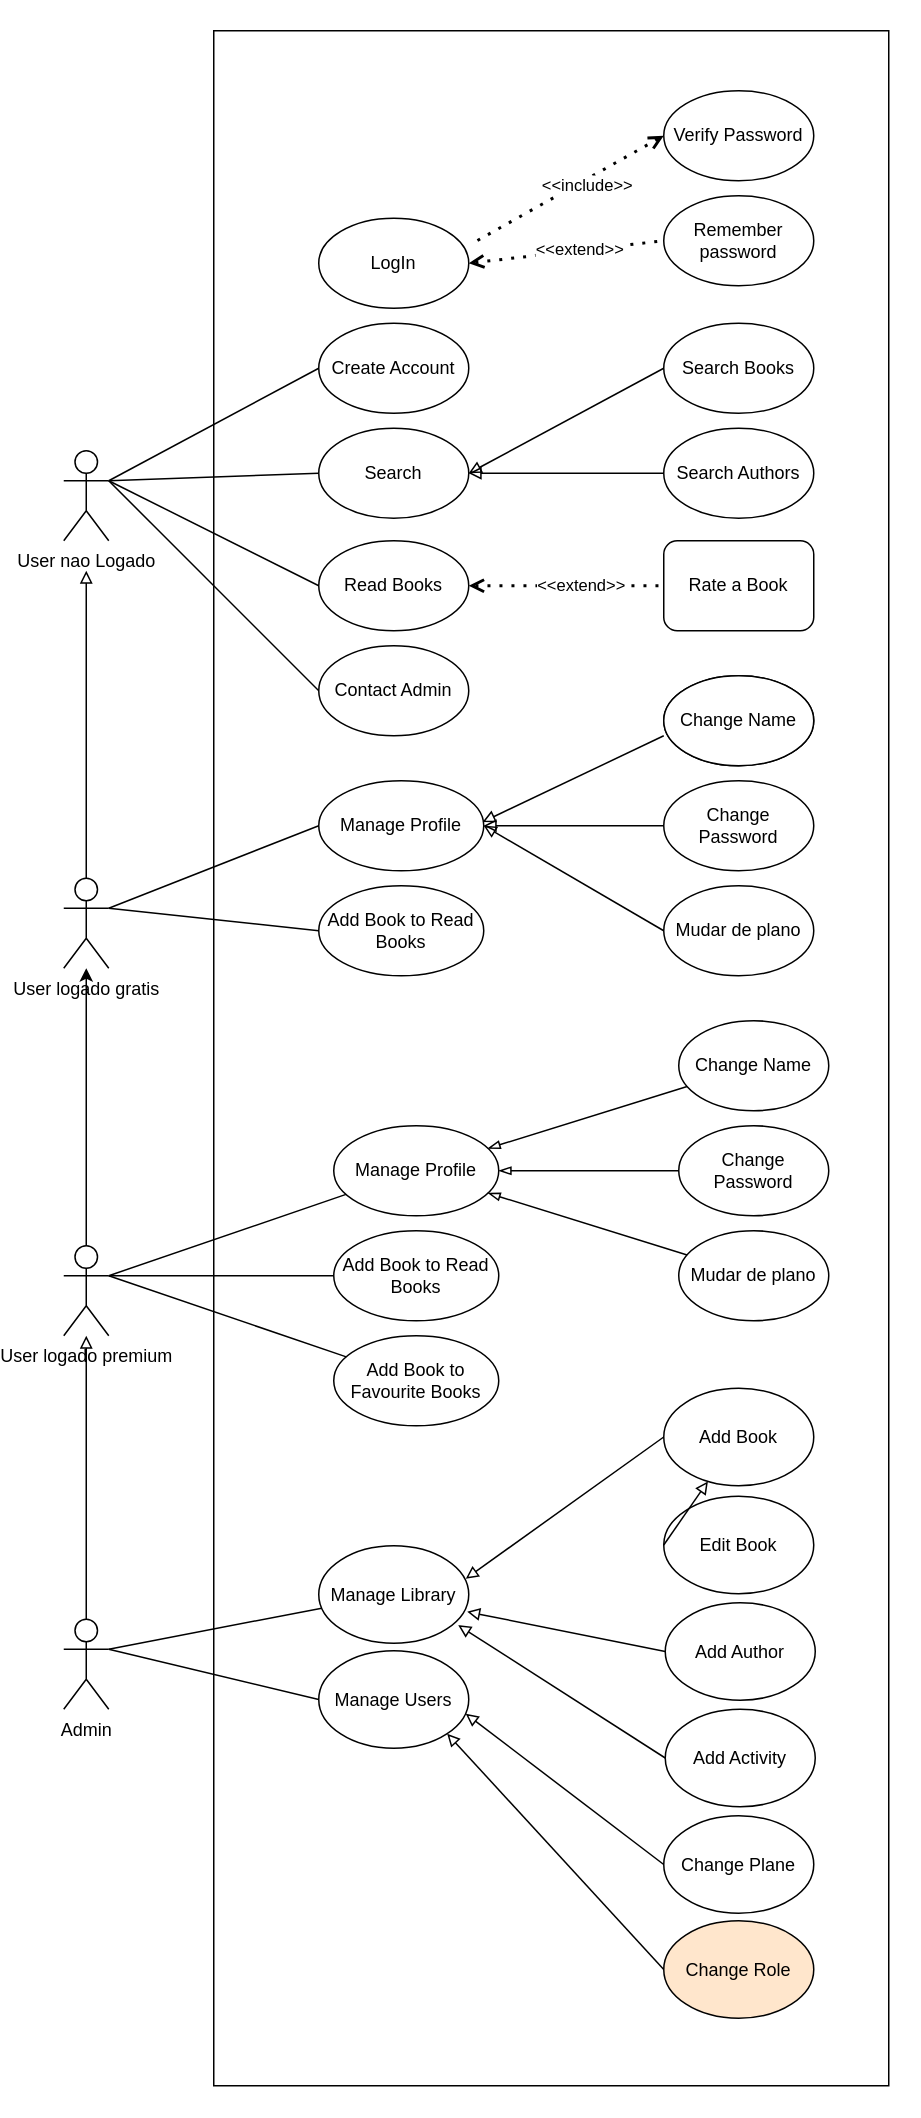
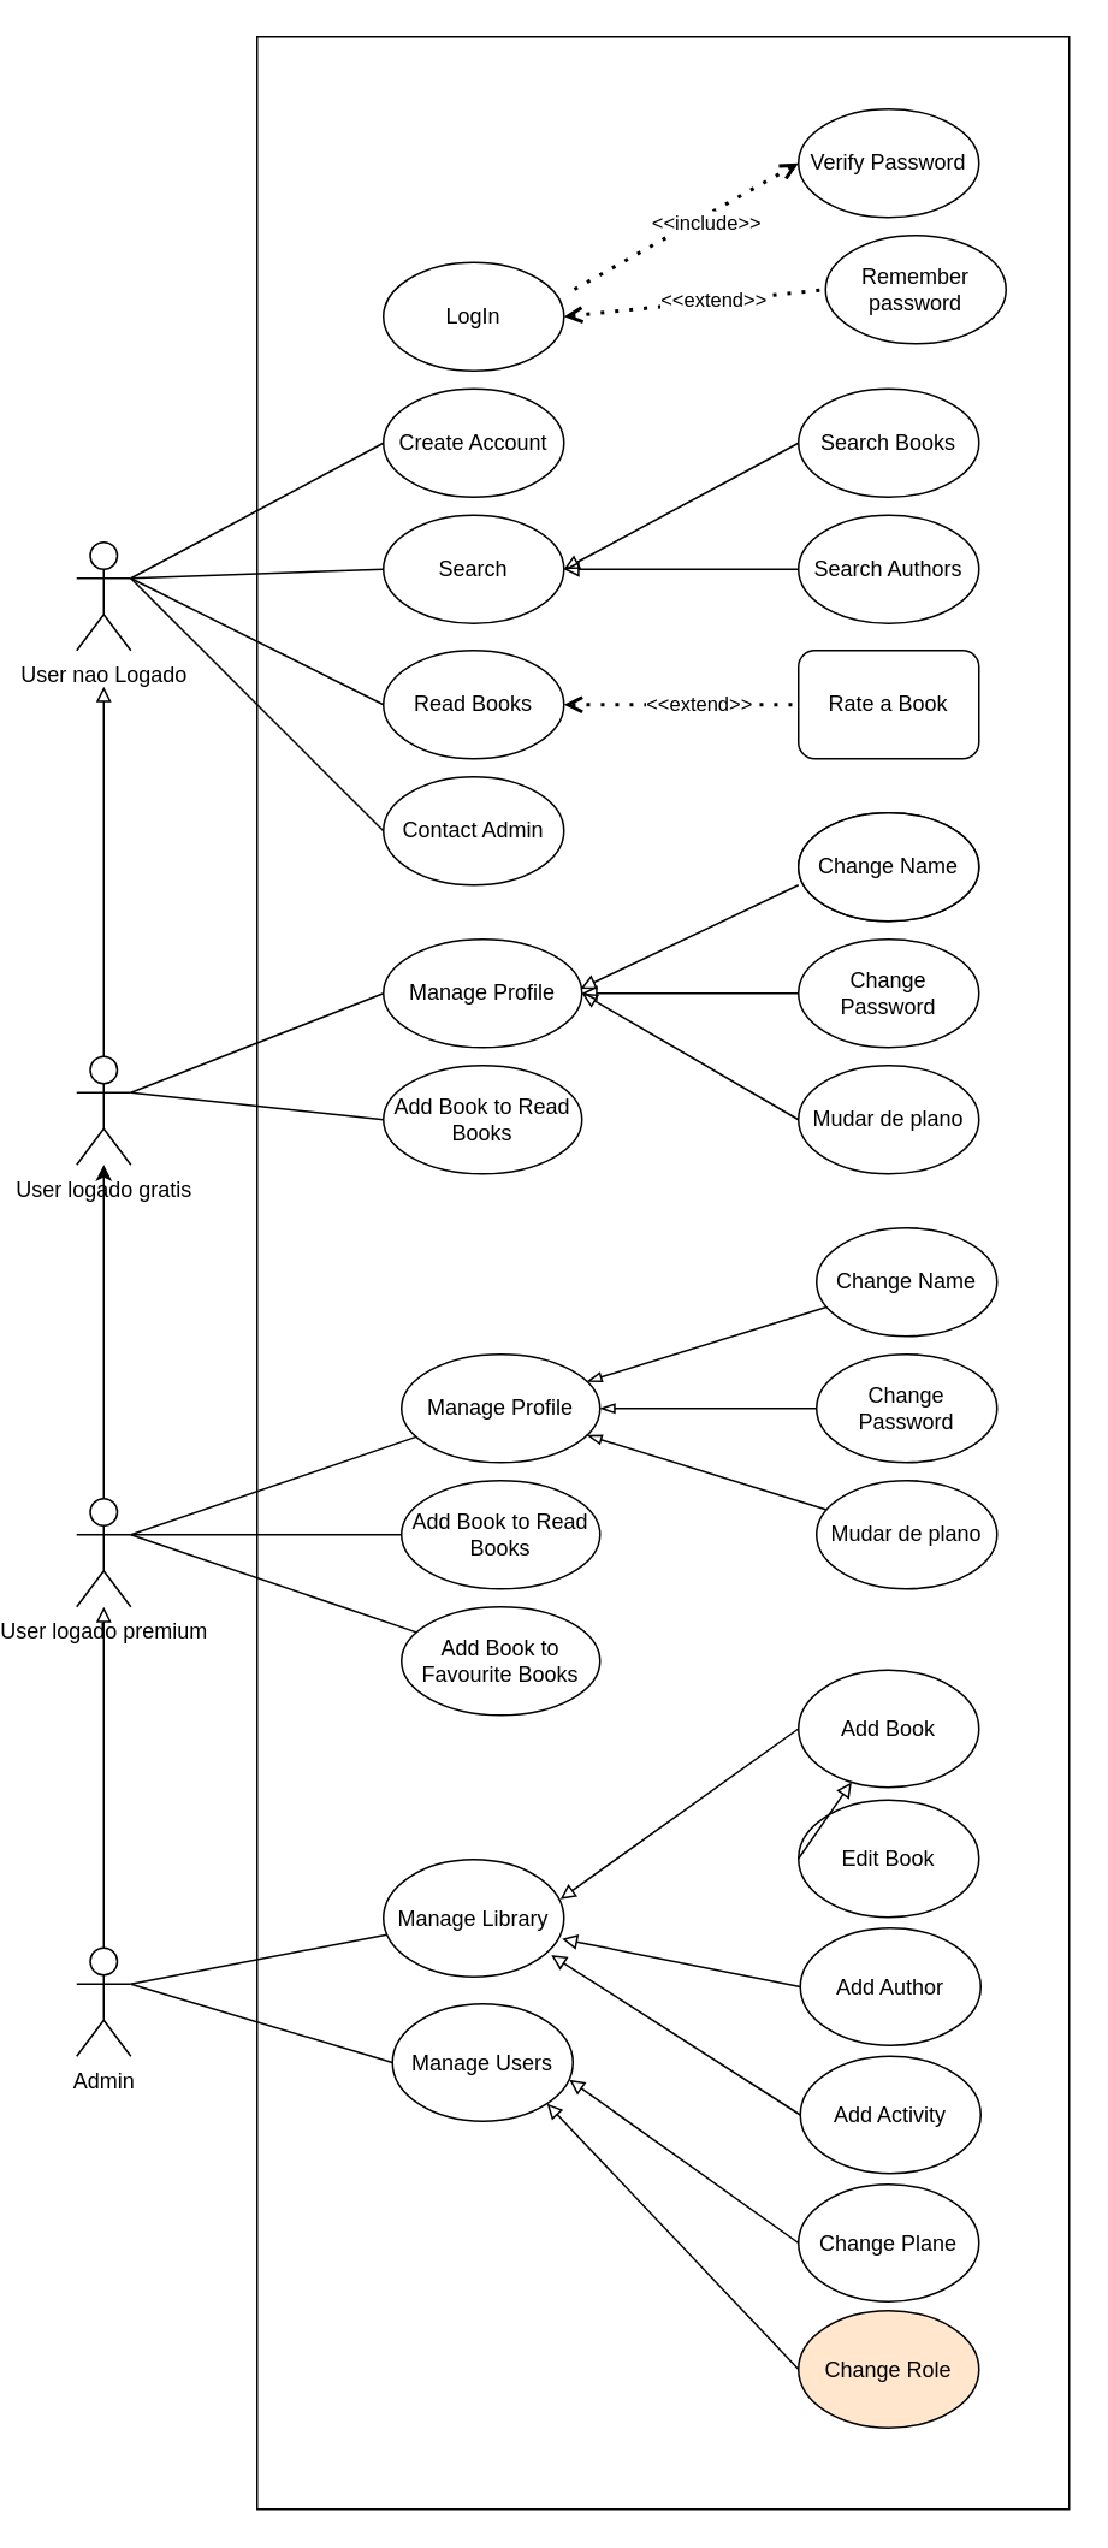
- <mxCell id="16" value="Remember password" style="ellipse;whiteSpace=wrap;html=1;" parent="1" vertex="1"><mxGeometry x="420" y="130" width="100" height="60" as="geometry" /></mxCell>
+ <mxCell id="16" value="Remember password" style="ellipse;whiteSpace=wrap;html=1;" parent="1" vertex="1"><mxGeometry x="435" y="130" width="100" height="60" as="geometry" /></mxCell>
- <mxCell id="35" value="Manage Users" style="ellipse;whiteSpace=wrap;html=1;" parent="1" vertex="1"><mxGeometry x="190" y="1100" width="100" height="65" as="geometry" /></mxCell>
+ <mxCell id="35" value="Manage Users" style="ellipse;whiteSpace=wrap;html=1;" parent="1" vertex="1"><mxGeometry x="195" y="1110" width="100" height="65" as="geometry" /></mxCell>
